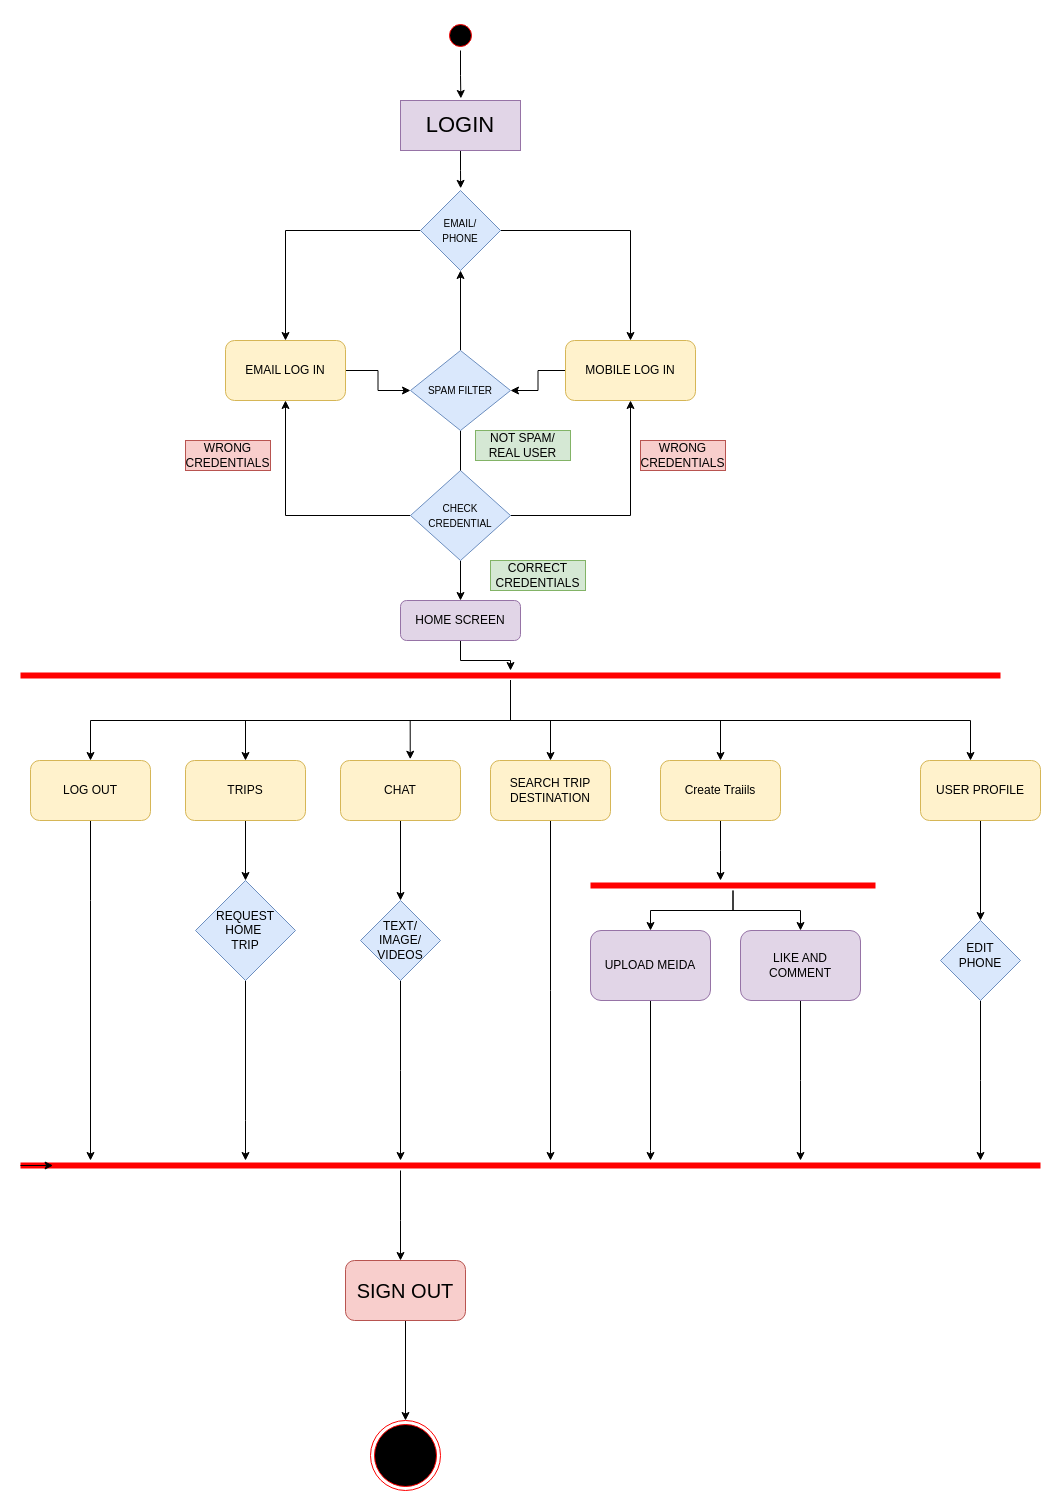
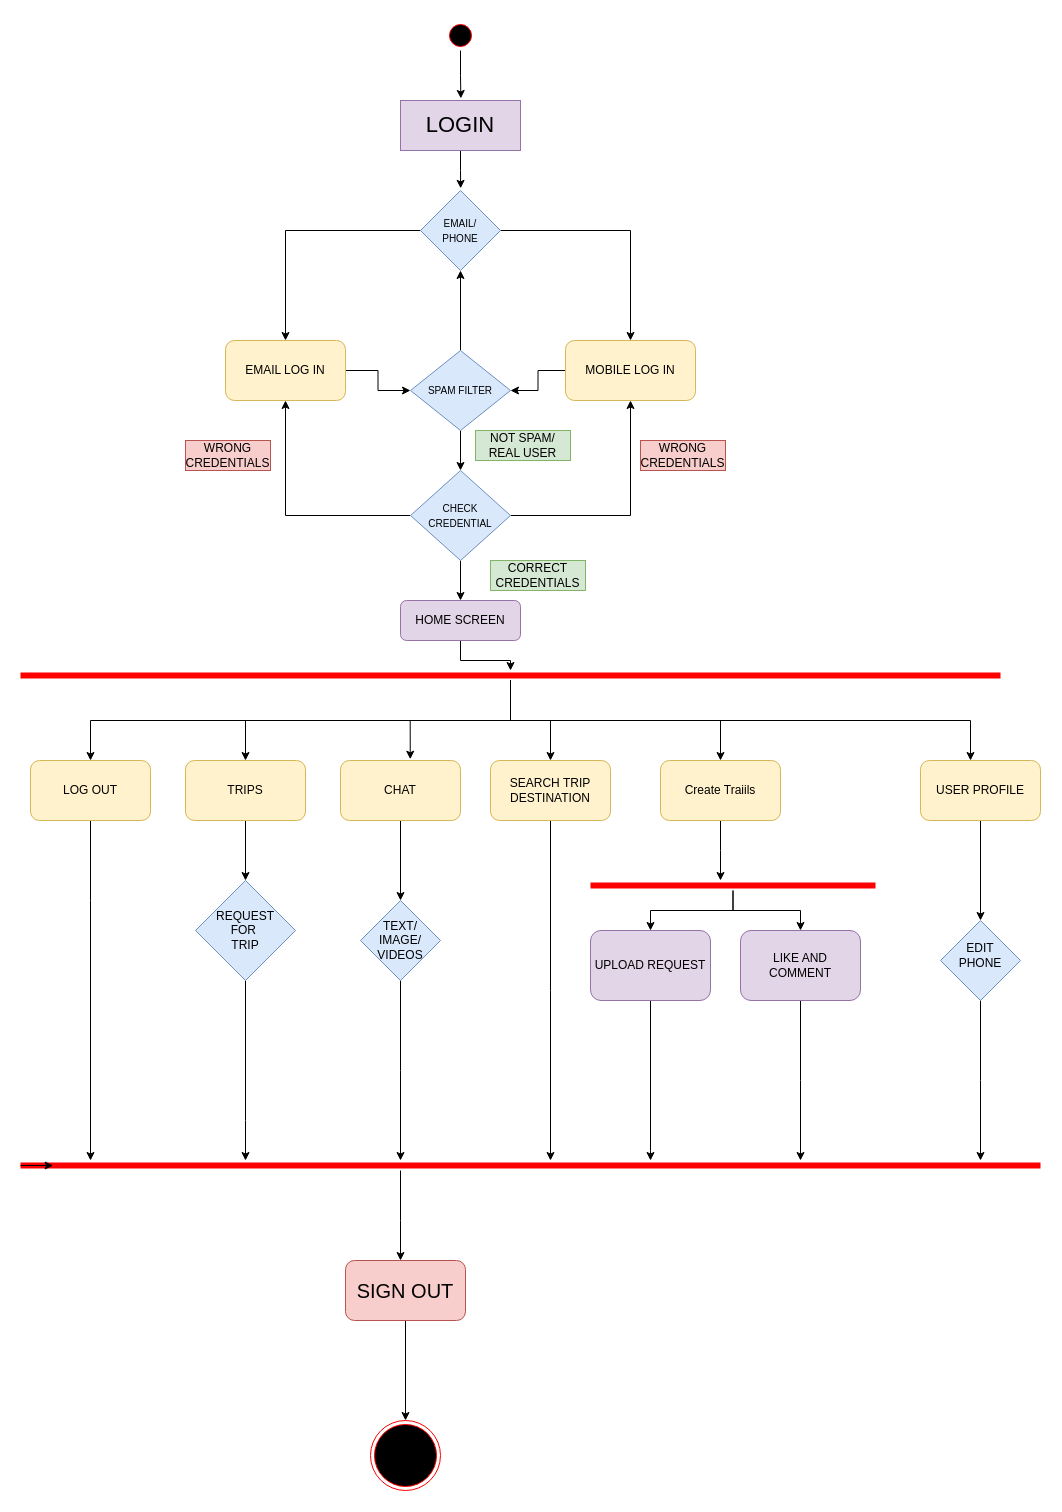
- <mxCell id="59" style="edgeStyle=orthogonalEdgeStyle;rounded=0;orthogonalLoop=1;jettySize=auto;html=1;entryX=0.5;entryY=0;entryDx=0;entryDy=0;endArrow=none;" parent="1" source="60" target="17" edge="1"><mxGeometry relative="1" as="geometry" /></mxCell>
+ <mxCell id="59" style="edgeStyle=orthogonalEdgeStyle;rounded=0;orthogonalLoop=1;jettySize=auto;html=1;entryX=0.5;entryY=0;entryDx=0;entryDy=0;" parent="1" source="60" target="17" edge="1"><mxGeometry relative="1" as="geometry" /></mxCell>
- <mxCell id="40" value="REQUEST&lt;br&gt;HOME&amp;nbsp;&lt;br&gt;TRIP" style="rhombus;whiteSpace=wrap;html=1;fillColor=#dae8fc;strokeColor=#6c8ebf;" parent="1" vertex="1"><mxGeometry x="195" y="880" width="100" height="100" as="geometry" /></mxCell>
+ <mxCell id="40" value="REQUEST&lt;br&gt;FOR&amp;nbsp;&lt;br&gt;TRIP" style="rhombus;whiteSpace=wrap;html=1;fillColor=#dae8fc;strokeColor=#6c8ebf;" parent="1" vertex="1"><mxGeometry x="195" y="880" width="100" height="100" as="geometry" /></mxCell>
- <mxCell id="36" value="UPLOAD MEIDA" style="rounded=1;whiteSpace=wrap;html=1;fillColor=#e1d5e7;strokeColor=#9673a6;" parent="1" vertex="1"><mxGeometry x="590" y="930" width="120" height="70" as="geometry" /></mxCell>
+ <mxCell id="36" value="UPLOAD REQUEST" style="rounded=1;whiteSpace=wrap;html=1;fillColor=#e1d5e7;strokeColor=#9673a6;" parent="1" vertex="1"><mxGeometry x="590" y="930" width="120" height="70" as="geometry" /></mxCell>
